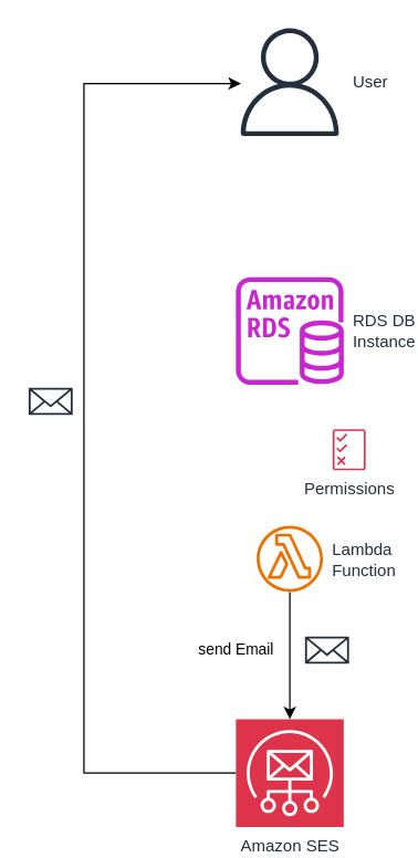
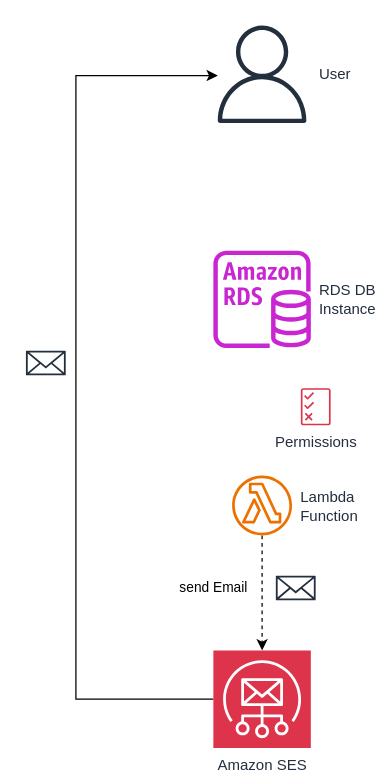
- <mxCell id="4" value="send Email" style="edgeStyle=orthogonalEdgeStyle;rounded=0;orthogonalLoop=1;jettySize=auto;html=1;" edge="1" parent="1" source="5" target="7"><mxGeometry x="-0.087" y="-39" relative="1" as="geometry"><mxPoint as="offset" /></mxGeometry></mxCell>
+ <mxCell id="4" value="send Email" style="edgeStyle=orthogonalEdgeStyle;rounded=0;orthogonalLoop=1;jettySize=auto;html=1;dashed=1;" edge="1" parent="1" source="5" target="7"><mxGeometry x="-0.087" y="-39" relative="1" as="geometry"><mxPoint as="offset" /></mxGeometry></mxCell>
